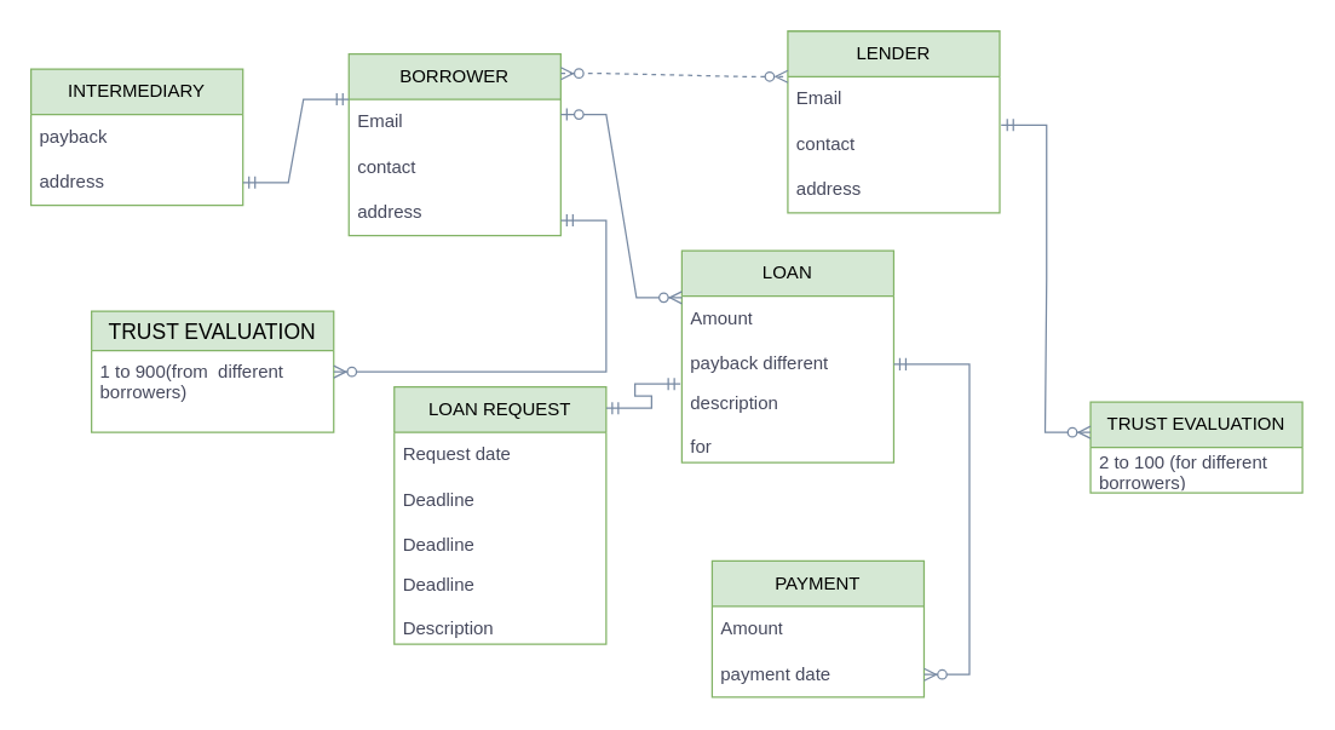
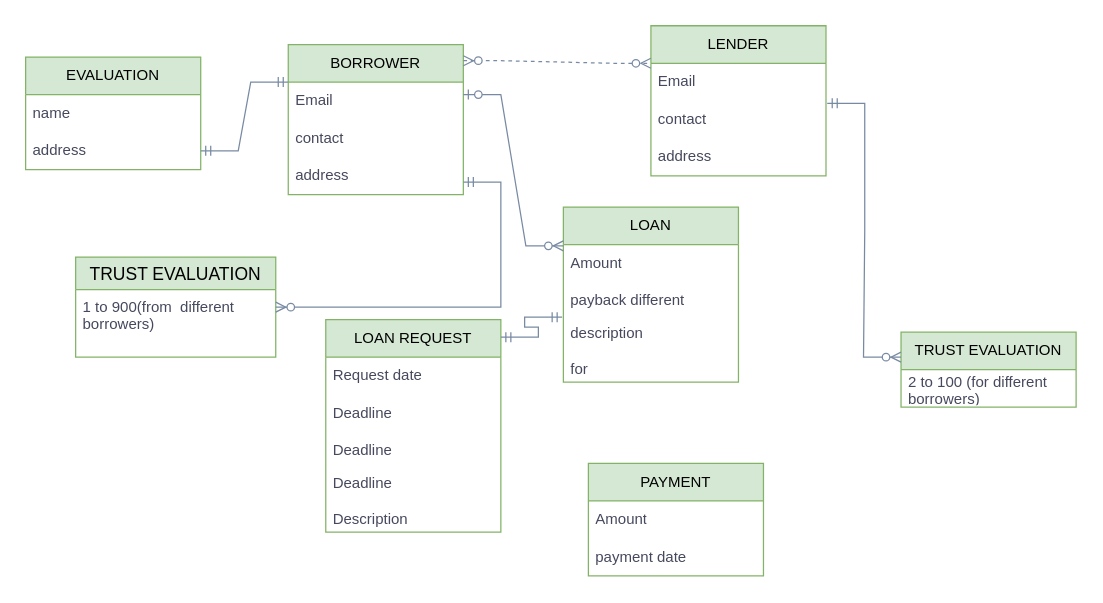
- <mxCell id="10" value="INTERMEDIARY" style="swimlane;fontStyle=0;childLayout=stackLayout;horizontal=1;startSize=30;horizontalStack=0;resizeParent=1;resizeParentMax=0;resizeLast=0;collapsible=1;marginBottom=0;whiteSpace=wrap;html=1;labelBackgroundColor=none;fillColor=#d5e8d4;strokeColor=#82b366;" parent="1" vertex="1"><mxGeometry x="20" y="45" width="140" height="90" as="geometry" /></mxCell>
+ <mxCell id="10" value="EVALUATION" style="swimlane;fontStyle=0;childLayout=stackLayout;horizontal=1;startSize=30;horizontalStack=0;resizeParent=1;resizeParentMax=0;resizeLast=0;collapsible=1;marginBottom=0;whiteSpace=wrap;html=1;labelBackgroundColor=none;fillColor=#d5e8d4;strokeColor=#82b366;" parent="1" vertex="1"><mxGeometry x="20" y="45" width="140" height="90" as="geometry" /></mxCell>
- <mxCell id="11" value="payback" style="text;strokeColor=none;fillColor=none;align=left;verticalAlign=middle;spacingLeft=4;spacingRight=4;overflow=hidden;points=[[0,0.5],[1,0.5]];portConstraint=eastwest;rotatable=0;whiteSpace=wrap;html=1;labelBackgroundColor=none;fontColor=#46495D;" parent="10" vertex="1"><mxGeometry y="30" width="140" height="30" as="geometry" /></mxCell>
+ <mxCell id="11" value="name" style="text;strokeColor=none;fillColor=none;align=left;verticalAlign=middle;spacingLeft=4;spacingRight=4;overflow=hidden;points=[[0,0.5],[1,0.5]];portConstraint=eastwest;rotatable=0;whiteSpace=wrap;html=1;labelBackgroundColor=none;fontColor=#46495D;" parent="10" vertex="1"><mxGeometry y="30" width="140" height="30" as="geometry" /></mxCell>
- <mxCell id="29" value="" style="edgeStyle=entityRelationEdgeStyle;fontSize=12;html=1;endArrow=ERzeroToMany;startArrow=ERmandOne;rounded=0;strokeColor=#788AA3;fontColor=#46495D;fillColor=#B2C9AB;" parent="1" source="20" target="24" edge="1"><mxGeometry width="100" height="100" relative="1" as="geometry"><mxPoint x="430" y="285" as="sourcePoint" /><mxPoint x="530" y="185" as="targetPoint" /></mxGeometry></mxCell>
